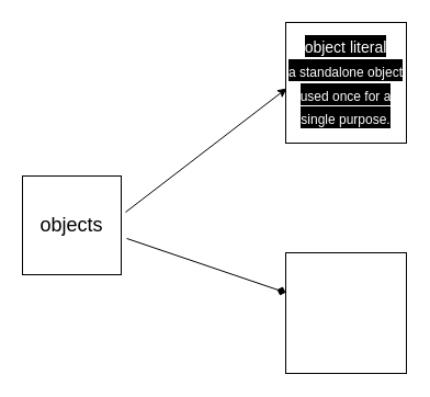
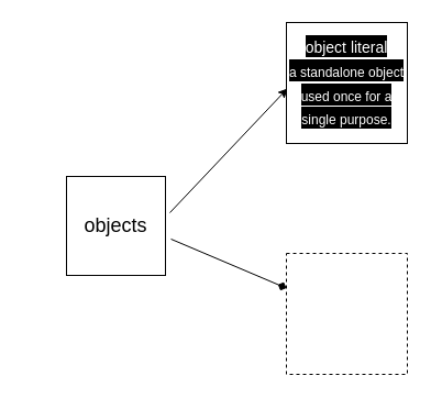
- <mxCell id="2" value="&lt;font style=&quot;font-size: 18px;&quot;&gt;objects&lt;/font&gt;" style="whiteSpace=wrap;html=1;aspect=fixed;" vertex="1" parent="1"><mxGeometry x="20" y="160" width="90" height="90" as="geometry" /></mxCell>
+ <mxCell id="2" value="&lt;font style=&quot;font-size: 18px;&quot;&gt;objects&lt;/font&gt;" style="whiteSpace=wrap;html=1;aspect=fixed;" vertex="1" parent="1"><mxGeometry x="60" y="160" width="90" height="90" as="geometry" /></mxCell>
- <mxCell id="6" value="object class" style="whiteSpace=wrap;html=1;aspect=fixed;labelBackgroundColor=none;fontSize=14;fontColor=#FFFFFF;" vertex="1" parent="1"><mxGeometry x="260" y="230" width="110" height="110" as="geometry" /></mxCell>
+ <mxCell id="6" value="object class" style="whiteSpace=wrap;html=1;aspect=fixed;labelBackgroundColor=none;fontSize=14;fontColor=#FFFFFF;dashed=1;" vertex="1" parent="1"><mxGeometry x="260" y="230" width="110" height="110" as="geometry" /></mxCell>
